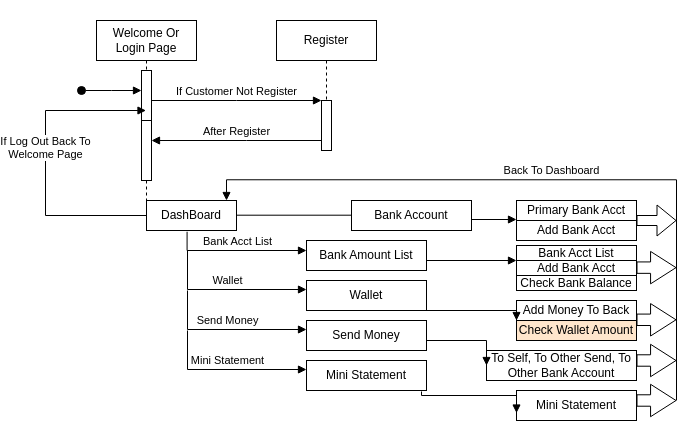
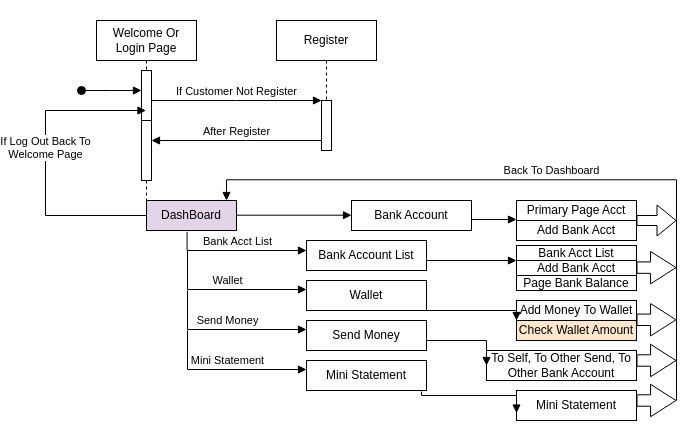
- <mxCell id="22" value="Primary Bank Acct" style="rounded=0;whiteSpace=wrap;html=1;" parent="1" vertex="1"><mxGeometry x="491" y="200" width="120" height="20" as="geometry" /></mxCell>
+ <mxCell id="22" value="Primary Page Acct" style="rounded=0;whiteSpace=wrap;html=1;" parent="1" vertex="1"><mxGeometry x="491" y="200" width="120" height="20" as="geometry" /></mxCell>
- <mxCell id="11" value="" style="html=1;verticalAlign=bottom;endArrow=none;edgeStyle=elbowEdgeStyle;elbow=vertical;curved=0;rounded=0;exitX=1;exitY=0.25;exitDx=0;exitDy=0;" parent="1" source="10" target="12" edge="1"><mxGeometry relative="1" as="geometry"><mxPoint x="381" y="214.7" as="sourcePoint" /><Array as="points"><mxPoint x="306" y="214.7" /></Array><mxPoint x="291" y="215" as="targetPoint" /></mxGeometry></mxCell>
+ <mxCell id="11" value="" style="html=1;verticalAlign=bottom;endArrow=block;edgeStyle=elbowEdgeStyle;elbow=vertical;curved=0;rounded=0;exitX=1;exitY=0.25;exitDx=0;exitDy=0;" parent="1" source="10" target="12" edge="1"><mxGeometry relative="1" as="geometry"><mxPoint x="381" y="214.7" as="sourcePoint" /><Array as="points"><mxPoint x="306" y="214.7" /></Array><mxPoint x="291" y="215" as="targetPoint" /></mxGeometry></mxCell>
- <mxCell id="10" value="DashBoard" style="rounded=0;whiteSpace=wrap;html=1;" parent="1" vertex="1"><mxGeometry x="121" y="200" width="90" height="30" as="geometry" /></mxCell>
+ <mxCell id="10" value="DashBoard" style="rounded=0;whiteSpace=wrap;html=1;fillColor=#e1d5e7;" parent="1" vertex="1"><mxGeometry x="121" y="200" width="90" height="30" as="geometry" /></mxCell>
- <mxCell id="13" value="Bank Amount List" style="rounded=0;whiteSpace=wrap;html=1;" parent="1" vertex="1"><mxGeometry x="281" y="240" width="120" height="30" as="geometry" /></mxCell>
+ <mxCell id="13" value="Bank Account List" style="rounded=0;whiteSpace=wrap;html=1;" parent="1" vertex="1"><mxGeometry x="281" y="240" width="120" height="30" as="geometry" /></mxCell>
- <mxCell id="28" value="Check Bank Balance" style="rounded=0;whiteSpace=wrap;html=1;" parent="1" vertex="1"><mxGeometry x="491" y="275" width="120" height="15" as="geometry" /></mxCell>
+ <mxCell id="28" value="Page Bank Balance" style="rounded=0;whiteSpace=wrap;html=1;" parent="1" vertex="1"><mxGeometry x="491" y="275" width="120" height="15" as="geometry" /></mxCell>
- <mxCell id="31" value="Add Money To Back" style="rounded=0;whiteSpace=wrap;html=1;" parent="1" vertex="1"><mxGeometry x="491" y="300" width="120" height="20" as="geometry" /></mxCell>
+ <mxCell id="31" value="Add Money To Wallet" style="rounded=0;whiteSpace=wrap;html=1;" parent="1" vertex="1"><mxGeometry x="491" y="300" width="120" height="20" as="geometry" /></mxCell>
